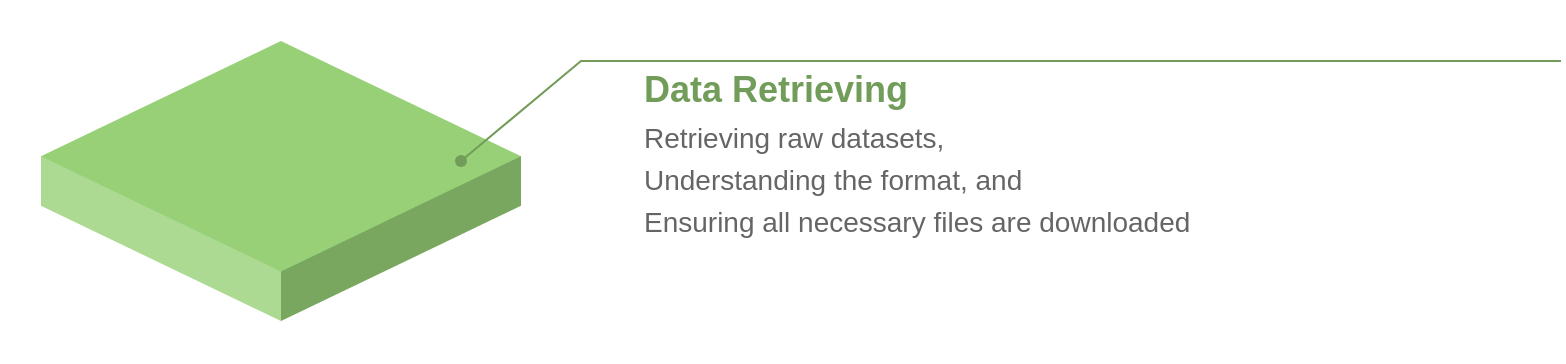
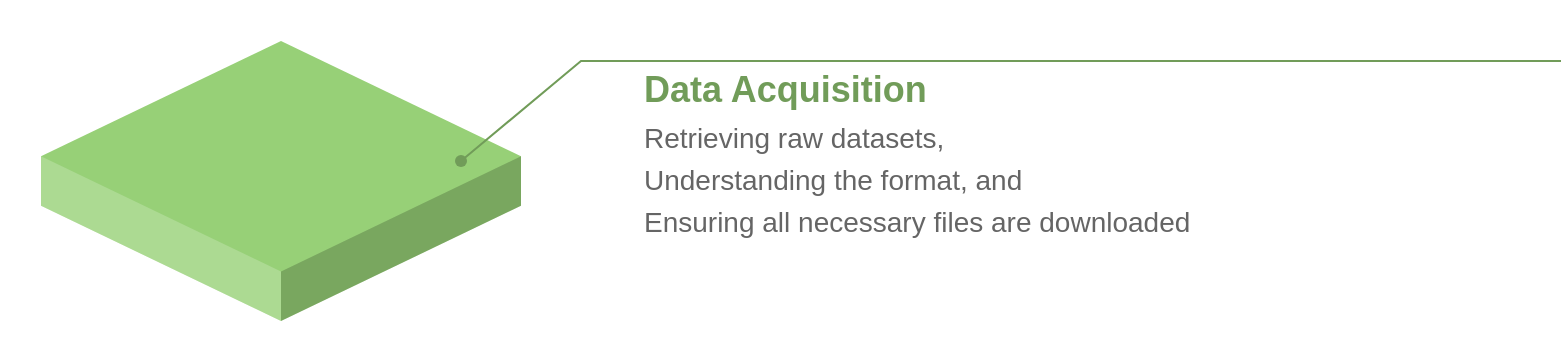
- <mxCell id="7" value="&lt;font size=&quot;1&quot; face=&quot;Helvetica&quot;&gt;&lt;b style=&quot;font-size: 18px;&quot;&gt;Data Retrieving&lt;/b&gt;&lt;/font&gt;" style="text;html=1;strokeColor=none;fillColor=none;align=left;verticalAlign=middle;whiteSpace=wrap;rounded=0;fontSize=16;fontFamily=Verdana;fontColor=#719C59;" parent="6" vertex="1"><mxGeometry width="158" height="30" as="geometry" /></mxCell>
+ <mxCell id="7" value="&lt;font size=&quot;1&quot; face=&quot;Helvetica&quot;&gt;&lt;b style=&quot;font-size: 18px;&quot;&gt;Data Acquisition&lt;/b&gt;&lt;/font&gt;" style="text;html=1;strokeColor=none;fillColor=none;align=left;verticalAlign=middle;whiteSpace=wrap;rounded=0;fontSize=16;fontFamily=Verdana;fontColor=#719C59;" parent="6" vertex="1"><mxGeometry width="158" height="30" as="geometry" /></mxCell>
